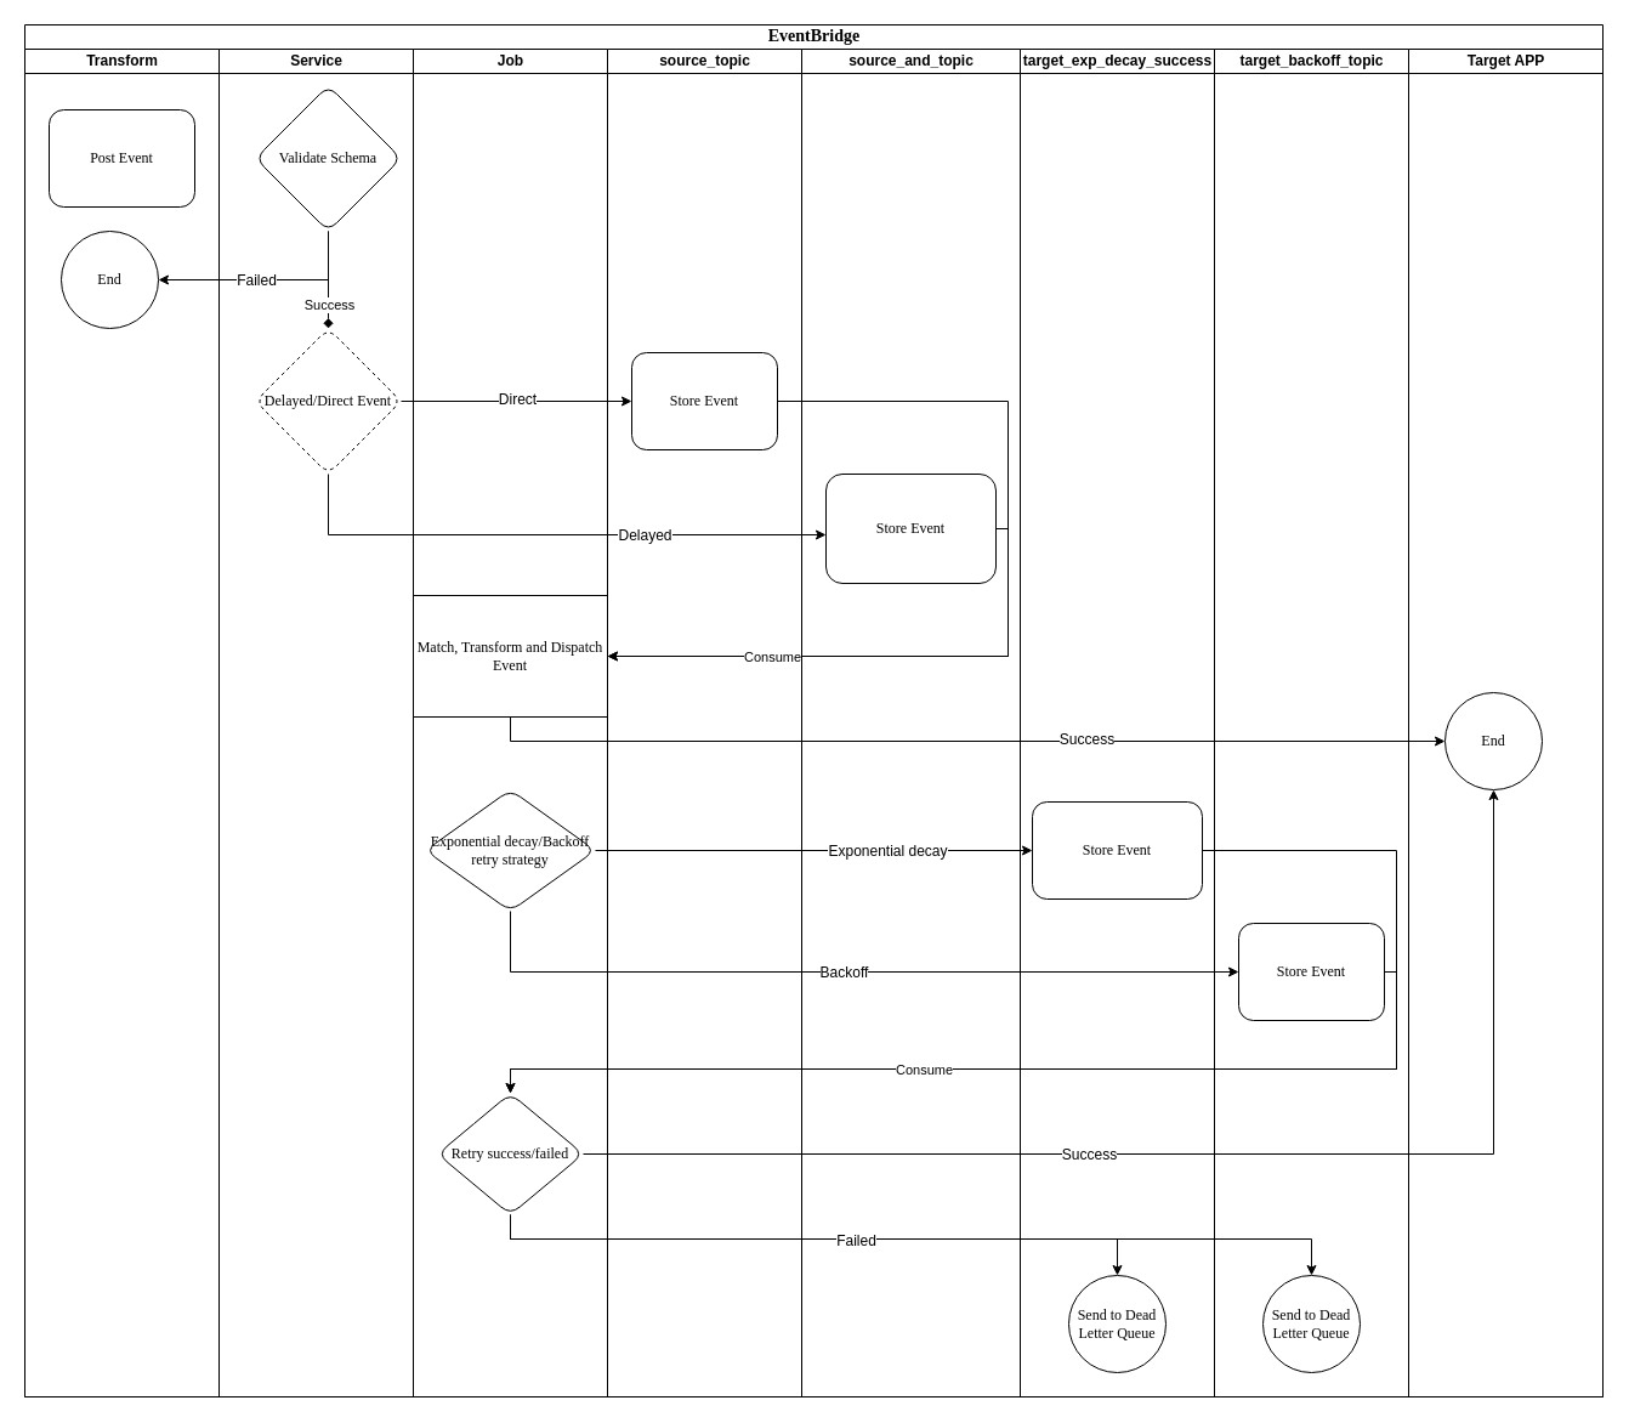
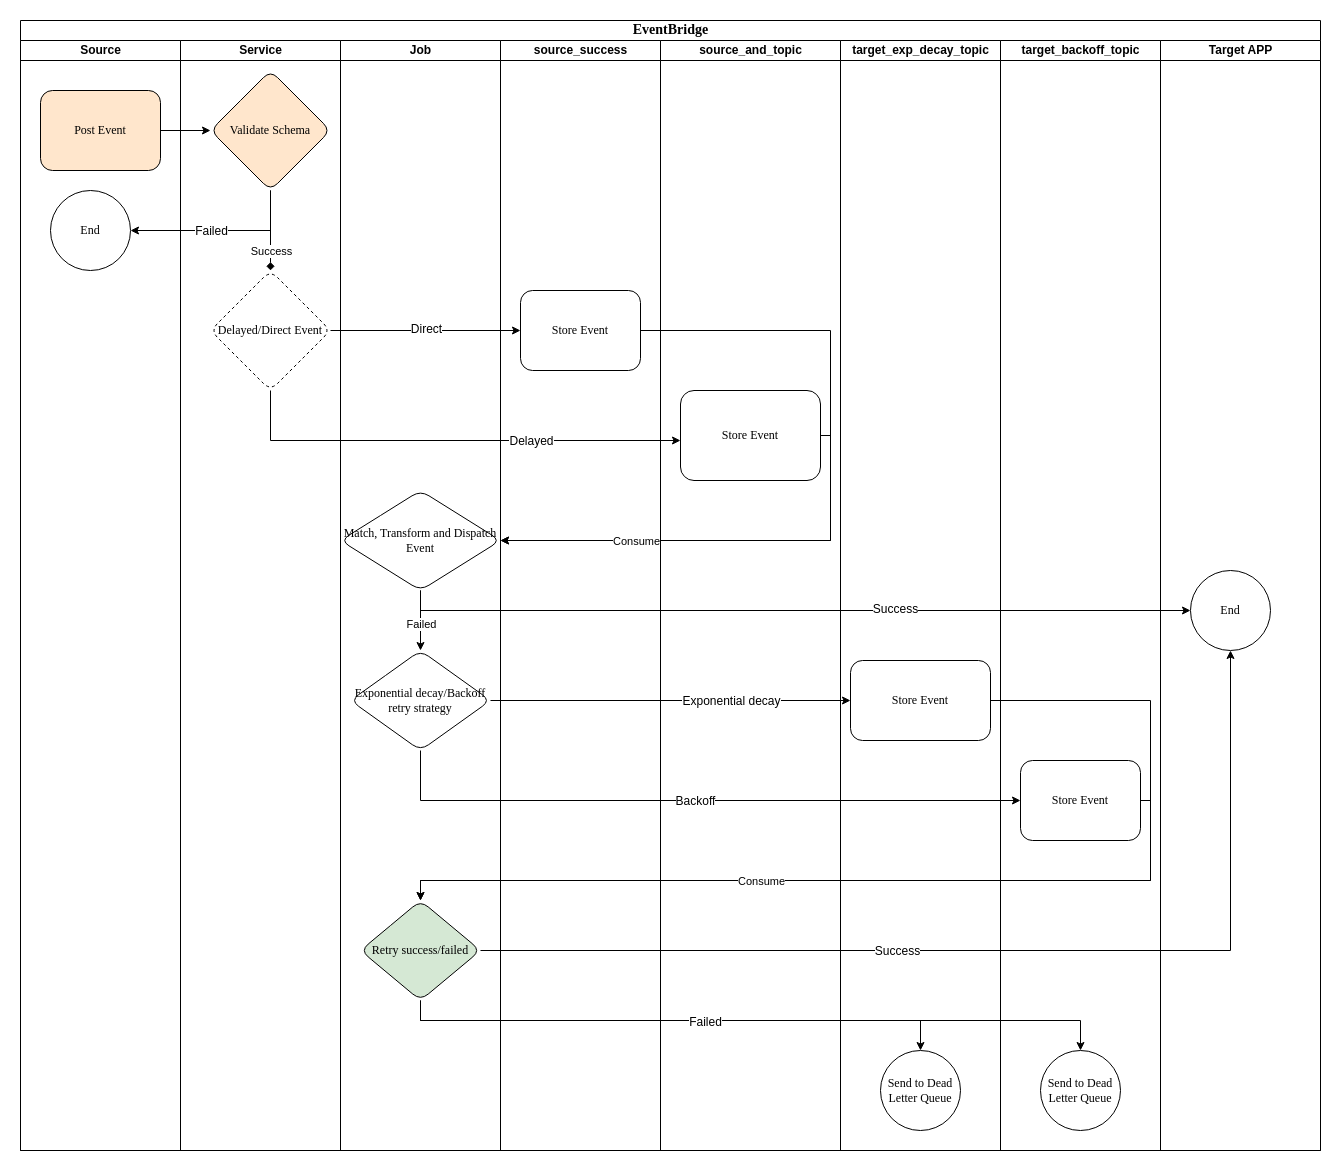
- <mxCell id="3" value="Transform" style="swimlane;html=1;startSize=20;" parent="2" vertex="1"><mxGeometry y="20" width="160" height="1110" as="geometry" /></mxCell>
+ <mxCell id="3" value="Source" style="swimlane;html=1;startSize=20;" parent="2" vertex="1"><mxGeometry y="20" width="160" height="1110" as="geometry" /></mxCell>
- <mxCell id="17" value="source_topic" style="swimlane;html=1;startSize=20;" parent="2" vertex="1"><mxGeometry x="480" y="20" width="160" height="1110" as="geometry" /></mxCell>
+ <mxCell id="17" value="source_success" style="swimlane;html=1;startSize=20;" parent="2" vertex="1"><mxGeometry x="480" y="20" width="160" height="1110" as="geometry" /></mxCell>
- <mxCell id="21" value="target_exp_decay_success" style="swimlane;html=1;startSize=20;" parent="2" vertex="1"><mxGeometry x="820" y="20" width="160" height="1110" as="geometry" /></mxCell>
+ <mxCell id="21" value="target_exp_decay_topic" style="swimlane;html=1;startSize=20;" parent="2" vertex="1"><mxGeometry x="820" y="20" width="160" height="1110" as="geometry" /></mxCell>
- <mxCell id="4" value="Post Event" style="rounded=1;whiteSpace=wrap;html=1;shadow=0;labelBackgroundColor=none;strokeWidth=1;fontFamily=Verdana;fontSize=12;align=center;" parent="3" vertex="1"><mxGeometry x="20" y="50" width="120" height="80" as="geometry" /></mxCell>
+ <mxCell id="4" value="Post Event" style="rounded=1;whiteSpace=wrap;html=1;shadow=0;labelBackgroundColor=none;strokeWidth=1;fontFamily=Verdana;fontSize=12;align=center;fillColor=#ffe6cc;" parent="3" vertex="1"><mxGeometry x="20" y="50" width="120" height="80" as="geometry" /></mxCell>
+ <mxCell id="48" value="" style="edgeStyle=orthogonalEdgeStyle;rounded=0;orthogonalLoop=1;jettySize=auto;html=1;fontSize=12;" parent="2" source="4" target="7" edge="1"><mxGeometry relative="1" as="geometry" /></mxCell>
- <mxCell id="7" value="Validate Schema" style="rhombus;whiteSpace=wrap;html=1;fontSize=12;fontFamily=Verdana;rounded=1;shadow=0;labelBackgroundColor=none;strokeWidth=1;" parent="6" vertex="1"><mxGeometry x="30" y="30" width="120" height="120" as="geometry" /></mxCell>
+ <mxCell id="7" value="Validate Schema" style="rhombus;whiteSpace=wrap;html=1;fontSize=12;fontFamily=Verdana;rounded=1;shadow=0;labelBackgroundColor=none;strokeWidth=1;fillColor=#ffe6cc;" parent="6" vertex="1"><mxGeometry x="30" y="30" width="120" height="120" as="geometry" /></mxCell>
- <mxCell id="14" value="Match, Transform and Dispatch &lt;br&gt;Event" style="whiteSpace=wrap;html=1;fontSize=12;fontFamily=Verdana;shadow=0;labelBackgroundColor=none;strokeWidth=1;rounded=0;" parent="11" vertex="1"><mxGeometry y="450" width="160" height="100" as="geometry" /></mxCell>
+ <mxCell id="14" value="Match, Transform and Dispatch &lt;br&gt;Event" style="rhombus;whiteSpace=wrap;html=1;fontSize=12;fontFamily=Verdana;rounded=1;shadow=0;labelBackgroundColor=none;strokeWidth=1;" parent="11" vertex="1"><mxGeometry y="450" width="160" height="100" as="geometry" /></mxCell>
+ <mxCell id="12" value="" style="edgeStyle=orthogonalEdgeStyle;rounded=0;orthogonalLoop=1;jettySize=auto;html=1;fontSize=12;" parent="11" source="14" target="15" edge="1"><mxGeometry relative="1" as="geometry" /></mxCell>
+ <mxCell id="13" value="Failed" style="edgeLabel;html=1;align=center;verticalAlign=middle;resizable=0;points=[];" parent="12" vertex="1" connectable="0"><mxGeometry x="0.1" relative="1" as="geometry"><mxPoint as="offset" /></mxGeometry></mxCell>
- <mxCell id="16" value="Retry success/failed" style="rhombus;whiteSpace=wrap;html=1;fontSize=12;fontFamily=Verdana;rounded=1;shadow=0;labelBackgroundColor=none;strokeWidth=1;" parent="11" vertex="1"><mxGeometry x="20" y="860" width="120" height="100" as="geometry" /></mxCell>
+ <mxCell id="16" value="Retry success/failed" style="rhombus;whiteSpace=wrap;html=1;fontSize=12;fontFamily=Verdana;rounded=1;shadow=0;labelBackgroundColor=none;strokeWidth=1;fillColor=#d5e8d4;" parent="11" vertex="1"><mxGeometry x="20" y="860" width="120" height="100" as="geometry" /></mxCell>
